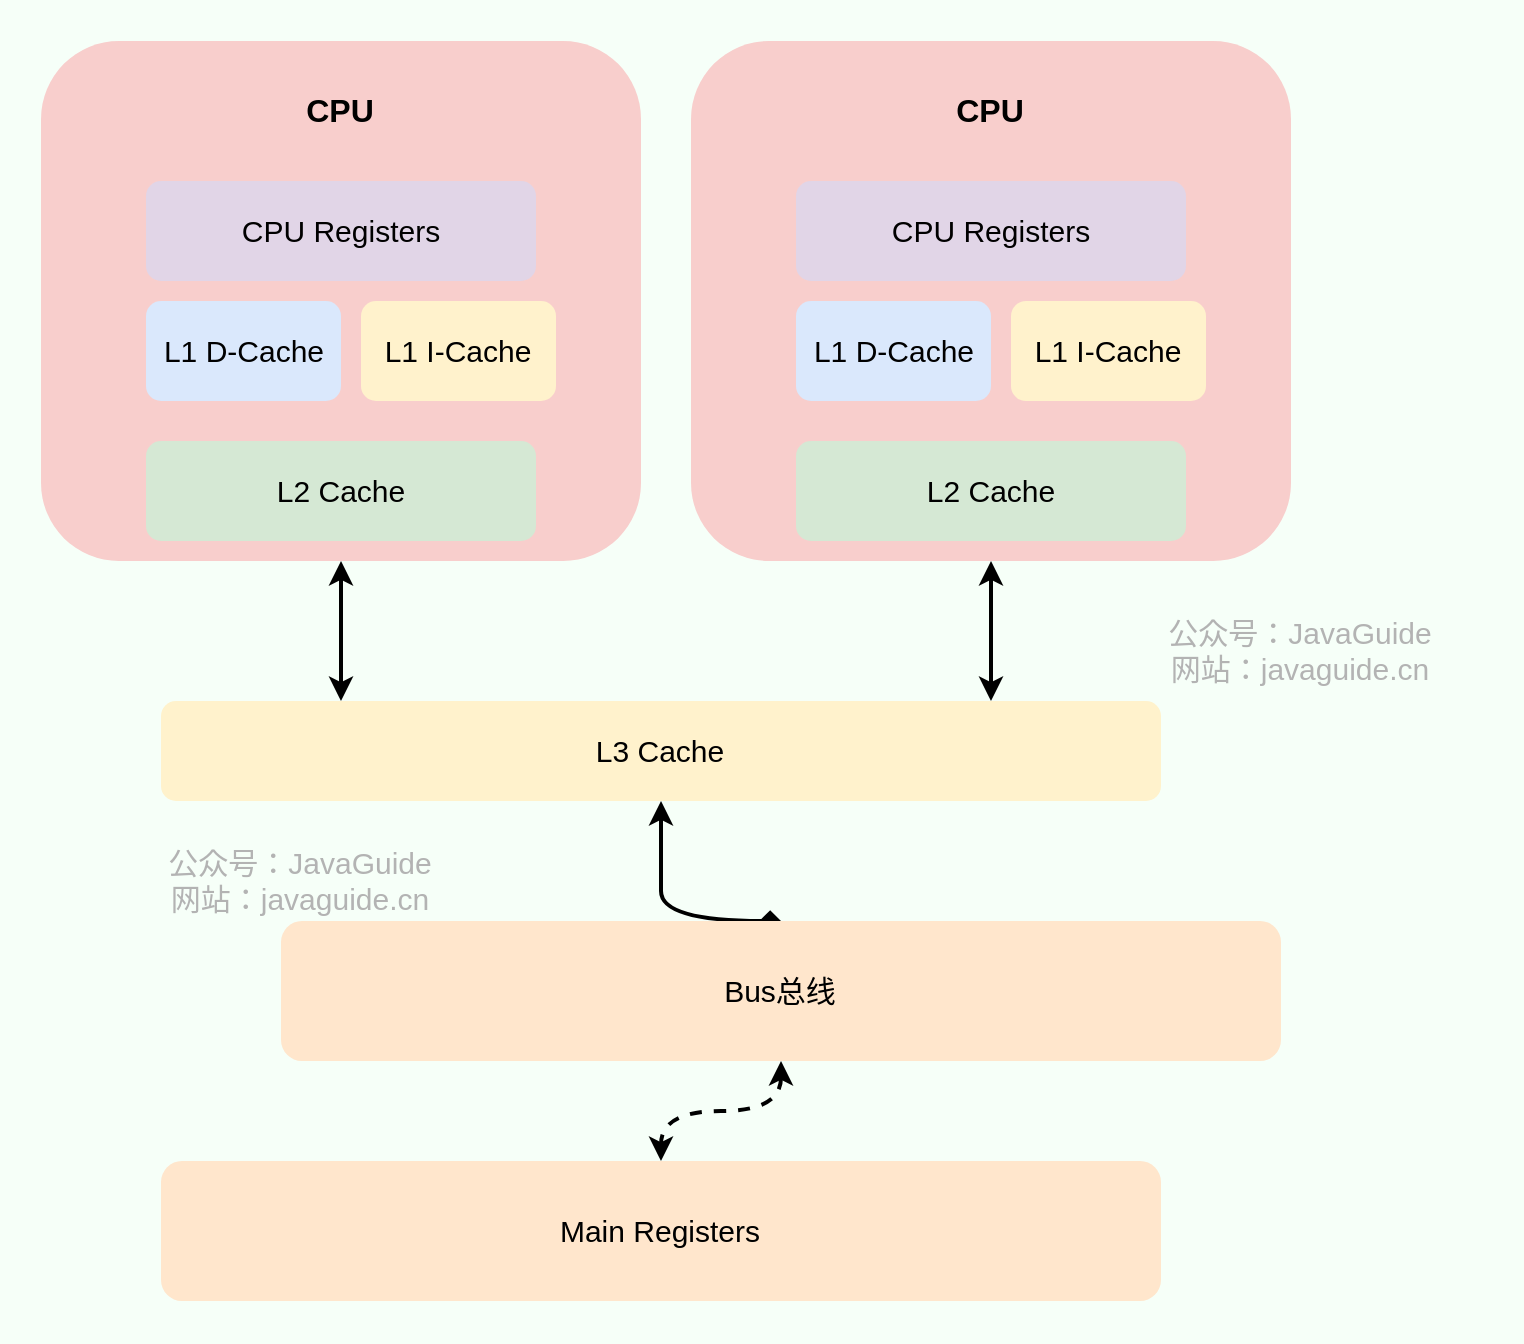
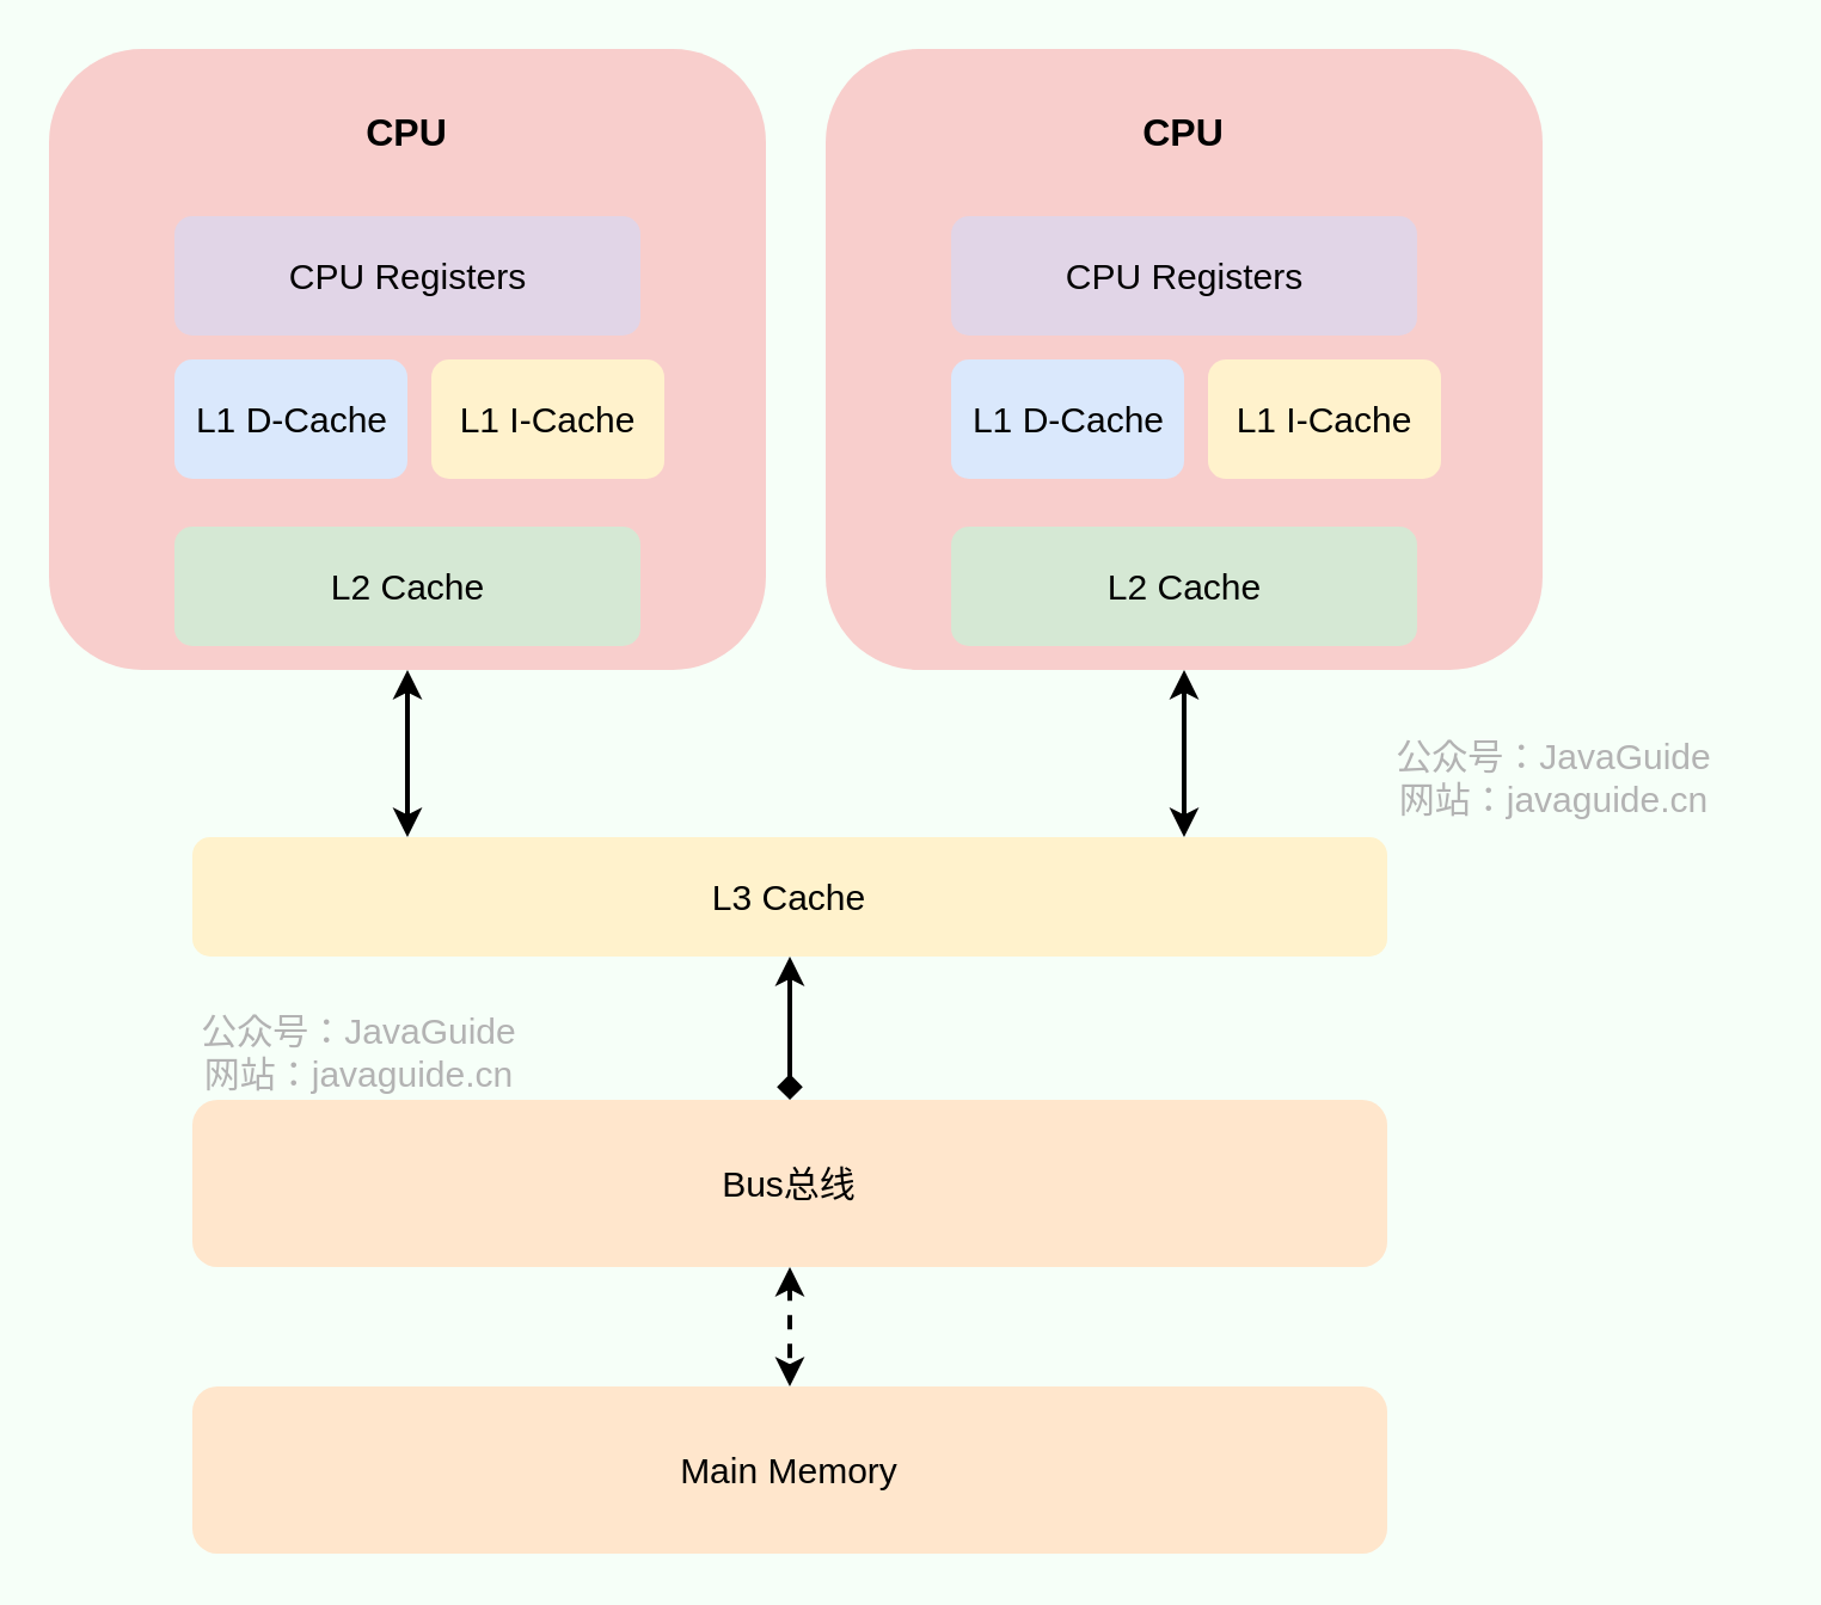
- <mxCell id="9" value="Bus总线" style="rounded=1;whiteSpace=wrap;html=1;sketch=0;fontSize=15;shadow=0;fillColor=#ffe6cc;strokeColor=none;" parent="1" vertex="1"><mxGeometry x="140" y="460" width="500" height="70" as="geometry" /></mxCell>
+ <mxCell id="9" value="Bus总线" style="rounded=1;whiteSpace=wrap;html=1;sketch=0;fontSize=15;shadow=0;fillColor=#ffe6cc;strokeColor=none;" parent="1" vertex="1"><mxGeometry x="80" y="460" width="500" height="70" as="geometry" /></mxCell>
- <mxCell id="11" value="Main Registers" style="rounded=1;whiteSpace=wrap;html=1;sketch=0;fontSize=15;shadow=0;fillColor=#ffe6cc;strokeColor=none;" vertex="1" parent="1"><mxGeometry x="80" y="580" width="500" height="70" as="geometry" /></mxCell>
+ <mxCell id="11" value="Main Memory" style="rounded=1;whiteSpace=wrap;html=1;sketch=0;fontSize=15;shadow=0;fillColor=#ffe6cc;strokeColor=none;" vertex="1" parent="1"><mxGeometry x="80" y="580" width="500" height="70" as="geometry" /></mxCell>
